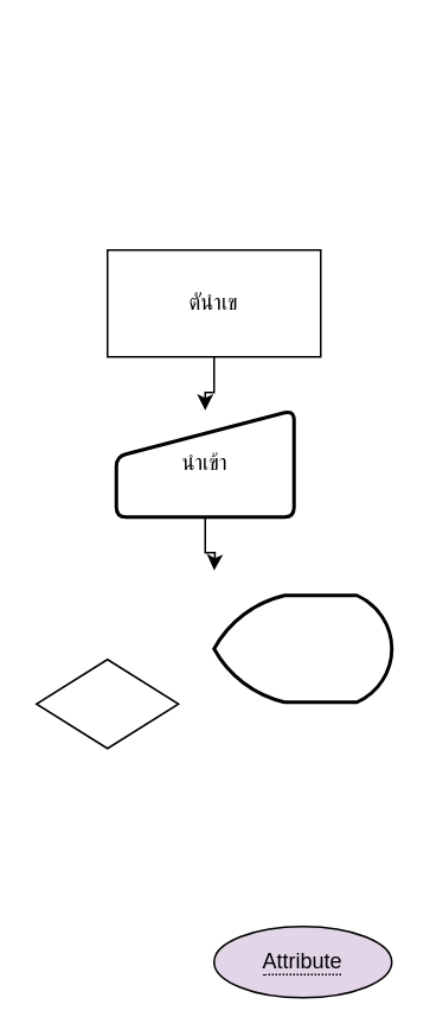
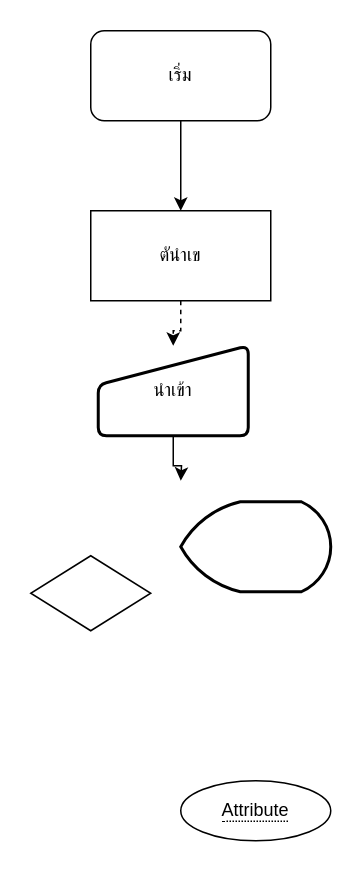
+ <mxCell id="3" value="เริ่ม" style="rounded=1;whiteSpace=wrap;html=1;" vertex="1" parent="1"><mxGeometry x="60" y="20" width="120" height="60" as="geometry" /></mxCell>
+ <mxCell id="2" value="" style="edgeStyle=orthogonalEdgeStyle;rounded=0;orthogonalLoop=1;jettySize=auto;html=1;" edge="1" parent="1" source="3" target="5"><mxGeometry relative="1" as="geometry" /></mxCell>
- <mxCell id="4" value="" style="edgeStyle=orthogonalEdgeStyle;rounded=0;orthogonalLoop=1;jettySize=auto;html=1;" edge="1" parent="1" source="5" target="7"><mxGeometry relative="1" as="geometry" /></mxCell>
+ <mxCell id="4" value="" style="edgeStyle=orthogonalEdgeStyle;rounded=0;orthogonalLoop=1;jettySize=auto;html=1;dashed=1;" edge="1" parent="1" source="5" target="7"><mxGeometry relative="1" as="geometry" /></mxCell>
- <mxCell id="9" value="&lt;span style=&quot;border-bottom: 1px dotted&quot;&gt;Attribute&lt;/span&gt;" style="ellipse;whiteSpace=wrap;html=1;align=center;fillColor=#e1d5e7;" vertex="1" parent="1"><mxGeometry x="120" y="520" width="100" height="40" as="geometry" /></mxCell>
+ <mxCell id="9" value="&lt;span style=&quot;border-bottom: 1px dotted&quot;&gt;Attribute&lt;/span&gt;" style="ellipse;whiteSpace=wrap;html=1;align=center;" vertex="1" parent="1"><mxGeometry x="120" y="520" width="100" height="40" as="geometry" /></mxCell>
